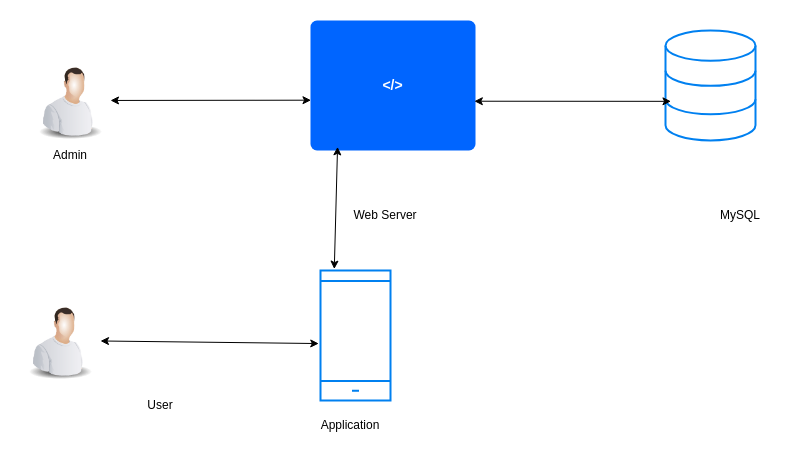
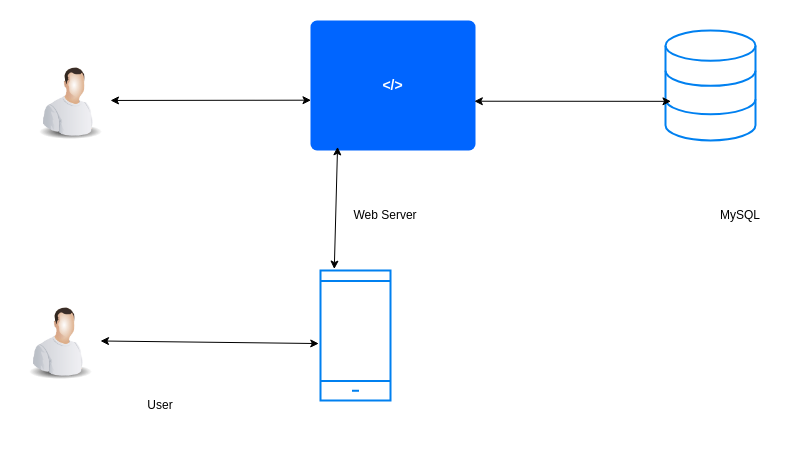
- <mxCell id="7" value="Admin" style="text;html=1;align=center;verticalAlign=middle;whiteSpace=wrap;rounded=0;" vertex="1" parent="1"><mxGeometry x="40" y="140" width="60" height="30" as="geometry" /></mxCell>
- <mxCell id="13" value="Application" style="text;html=1;align=center;verticalAlign=middle;whiteSpace=wrap;rounded=0;" vertex="1" parent="1"><mxGeometry x="320" y="410" width="60" height="30" as="geometry" /></mxCell>
